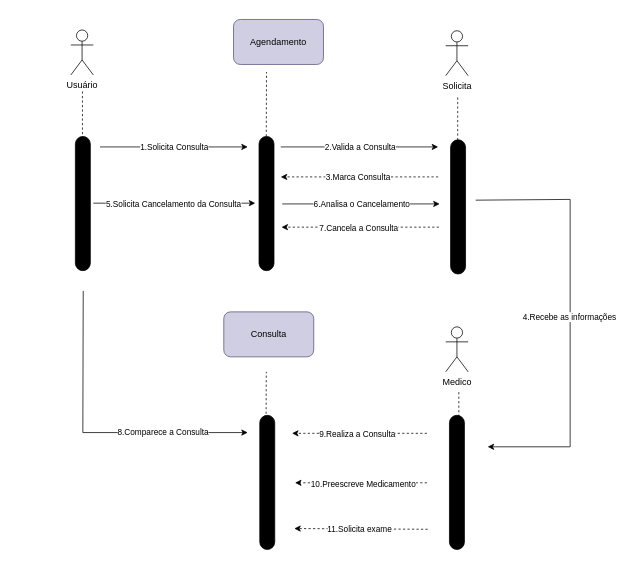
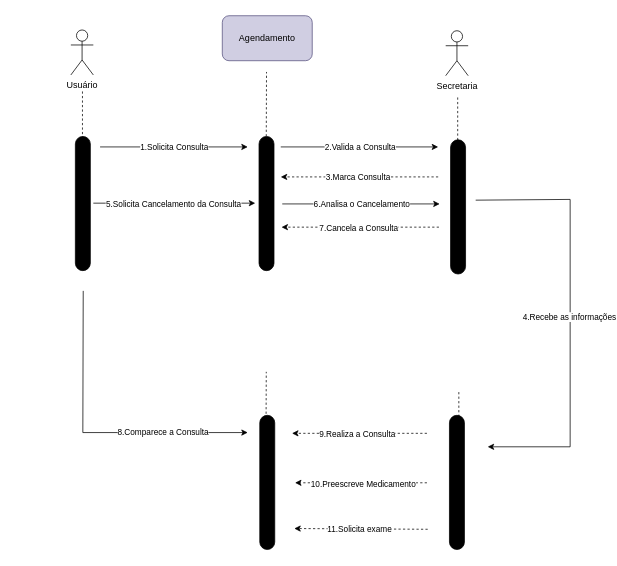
- <mxCell id="4" value="Agendamento" style="rounded=1;whiteSpace=wrap;html=1;fillColor=#d0cee2;strokeColor=#56517e;" vertex="1" parent="1"><mxGeometry x="311" y="25" width="120" height="60" as="geometry" /></mxCell>
+ <mxCell id="4" value="Agendamento" style="rounded=1;whiteSpace=wrap;html=1;fillColor=#d0cee2;strokeColor=#56517e;" vertex="1" parent="1"><mxGeometry x="296" y="20" width="120" height="60" as="geometry" /></mxCell>
- <mxCell id="9" value="Solicita" style="shape=umlActor;verticalLabelPosition=bottom;verticalAlign=top;html=1;outlineConnect=0;" vertex="1" parent="1"><mxGeometry x="594" y="40" width="30" height="60" as="geometry" /></mxCell>
+ <mxCell id="9" value="Secretaria" style="shape=umlActor;verticalLabelPosition=bottom;verticalAlign=top;html=1;outlineConnect=0;" vertex="1" parent="1"><mxGeometry x="594" y="40" width="30" height="60" as="geometry" /></mxCell>
- <mxCell id="26" value="Consulta" style="rounded=1;whiteSpace=wrap;html=1;fillColor=#d0cee2;strokeColor=#56517e;" vertex="1" parent="1"><mxGeometry x="298" y="415" width="120" height="60" as="geometry" /></mxCell>
- <mxCell id="10" value="Medico" style="shape=umlActor;verticalLabelPosition=bottom;verticalAlign=top;html=1;outlineConnect=0;" vertex="1" parent="1"><mxGeometry x="594" y="435" width="30" height="60" as="geometry" /></mxCell>
